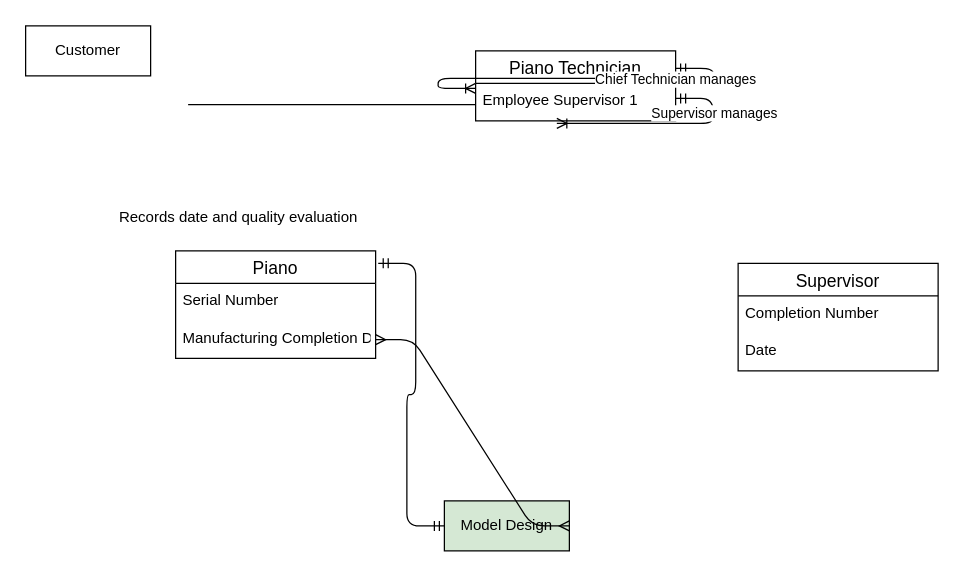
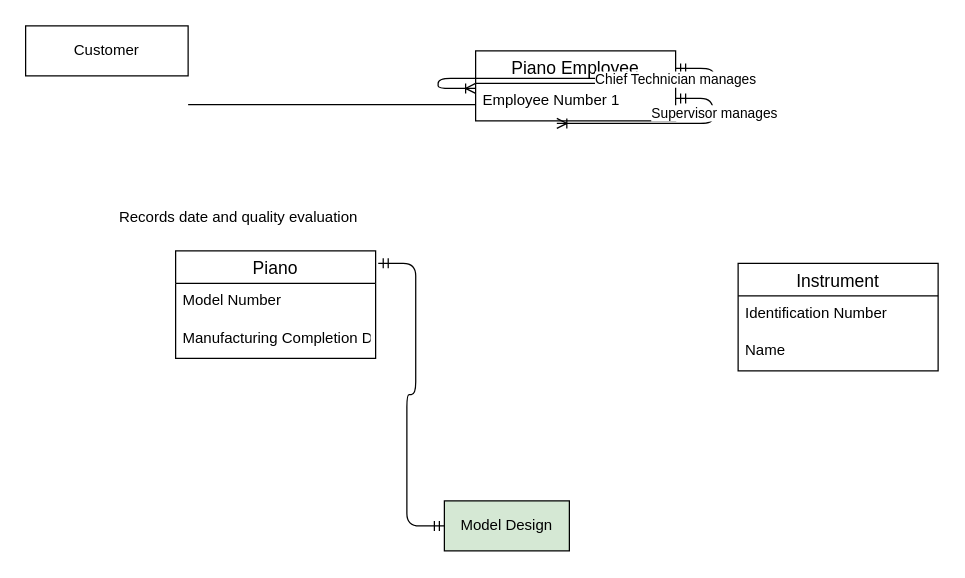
- <mxCell id="11" value="Customer" style="whiteSpace=wrap;html=1;align=center;" vertex="1" parent="1"><mxGeometry x="20" y="20" width="100" height="40" as="geometry" /></mxCell>
+ <mxCell id="11" value="Customer" style="whiteSpace=wrap;html=1;align=center;" vertex="1" parent="1"><mxGeometry x="20" y="20" width="130" height="40" as="geometry" /></mxCell>
- <mxCell id="12" value="Piano Technician" style="swimlane;fontStyle=0;childLayout=stackLayout;horizontal=1;startSize=26;horizontalStack=0;resizeParent=1;resizeParentMax=0;resizeLast=0;collapsible=1;marginBottom=0;align=center;fontSize=14;" vertex="1" parent="1"><mxGeometry x="380" y="40" width="160" height="56" as="geometry" /></mxCell>
+ <mxCell id="12" value="Piano Employee" style="swimlane;fontStyle=0;childLayout=stackLayout;horizontal=1;startSize=26;horizontalStack=0;resizeParent=1;resizeParentMax=0;resizeLast=0;collapsible=1;marginBottom=0;align=center;fontSize=14;" vertex="1" parent="1"><mxGeometry x="380" y="40" width="160" height="56" as="geometry" /></mxCell>
- <mxCell id="13" value="Employee Supervisor 1" style="text;strokeColor=none;fillColor=none;spacingLeft=4;spacingRight=4;overflow=hidden;rotatable=0;points=[[0,0.5],[1,0.5]];portConstraint=eastwest;fontSize=12;" vertex="1" parent="12"><mxGeometry y="26" width="160" height="30" as="geometry" /></mxCell>
+ <mxCell id="13" value="Employee Number 1" style="text;strokeColor=none;fillColor=none;spacingLeft=4;spacingRight=4;overflow=hidden;rotatable=0;points=[[0,0.5],[1,0.5]];portConstraint=eastwest;fontSize=12;" vertex="1" parent="12"><mxGeometry y="26" width="160" height="30" as="geometry" /></mxCell>
- <mxCell id="5" value="Supervisor" style="swimlane;fontStyle=0;childLayout=stackLayout;horizontal=1;startSize=26;horizontalStack=0;resizeParent=1;resizeParentMax=0;resizeLast=0;collapsible=1;marginBottom=0;align=center;fontSize=14;" vertex="1" parent="1"><mxGeometry x="590" y="210" width="160" height="86" as="geometry" /></mxCell>
+ <mxCell id="5" value="Instrument" style="swimlane;fontStyle=0;childLayout=stackLayout;horizontal=1;startSize=26;horizontalStack=0;resizeParent=1;resizeParentMax=0;resizeLast=0;collapsible=1;marginBottom=0;align=center;fontSize=14;" vertex="1" parent="1"><mxGeometry x="590" y="210" width="160" height="86" as="geometry" /></mxCell>
- <mxCell id="3" value="Serial Number" style="text;strokeColor=none;fillColor=none;spacingLeft=4;spacingRight=4;overflow=hidden;rotatable=0;points=[[0,0.5],[1,0.5]];portConstraint=eastwest;fontSize=12;" vertex="1" parent="2"><mxGeometry y="26" width="160" height="30" as="geometry" /></mxCell>
+ <mxCell id="3" value="Model Number" style="text;strokeColor=none;fillColor=none;spacingLeft=4;spacingRight=4;overflow=hidden;rotatable=0;points=[[0,0.5],[1,0.5]];portConstraint=eastwest;fontSize=12;" vertex="1" parent="2"><mxGeometry y="26" width="160" height="30" as="geometry" /></mxCell>
- <mxCell id="6" value="Completion Number" style="text;strokeColor=none;fillColor=none;spacingLeft=4;spacingRight=4;overflow=hidden;rotatable=0;points=[[0,0.5],[1,0.5]];portConstraint=eastwest;fontSize=12;" vertex="1" parent="5"><mxGeometry y="26" width="160" height="30" as="geometry" /></mxCell>
+ <mxCell id="6" value="Identification Number" style="text;strokeColor=none;fillColor=none;spacingLeft=4;spacingRight=4;overflow=hidden;rotatable=0;points=[[0,0.5],[1,0.5]];portConstraint=eastwest;fontSize=12;" vertex="1" parent="5"><mxGeometry y="26" width="160" height="30" as="geometry" /></mxCell>
- <mxCell id="7" value="Date" style="text;strokeColor=none;fillColor=none;spacingLeft=4;spacingRight=4;overflow=hidden;rotatable=0;points=[[0,0.5],[1,0.5]];portConstraint=eastwest;fontSize=12;" vertex="1" parent="5"><mxGeometry y="56" width="160" height="30" as="geometry" /></mxCell>
+ <mxCell id="7" value="Name" style="text;strokeColor=none;fillColor=none;spacingLeft=4;spacingRight=4;overflow=hidden;rotatable=0;points=[[0,0.5],[1,0.5]];portConstraint=eastwest;fontSize=12;" vertex="1" parent="5"><mxGeometry y="56" width="160" height="30" as="geometry" /></mxCell>
- <mxCell id="10" value="" style="edgeStyle=entityRelationEdgeStyle;fontSize=12;html=1;endArrow=ERmany;startArrow=ERmany;exitX=1;exitY=0.5;exitDx=0;exitDy=0;" edge="1" parent="1" source="8" target="4"><mxGeometry width="100" height="100" relative="1" as="geometry"><mxPoint x="360" y="430" as="sourcePoint" /><mxPoint x="460" y="330" as="targetPoint" /></mxGeometry></mxCell>
